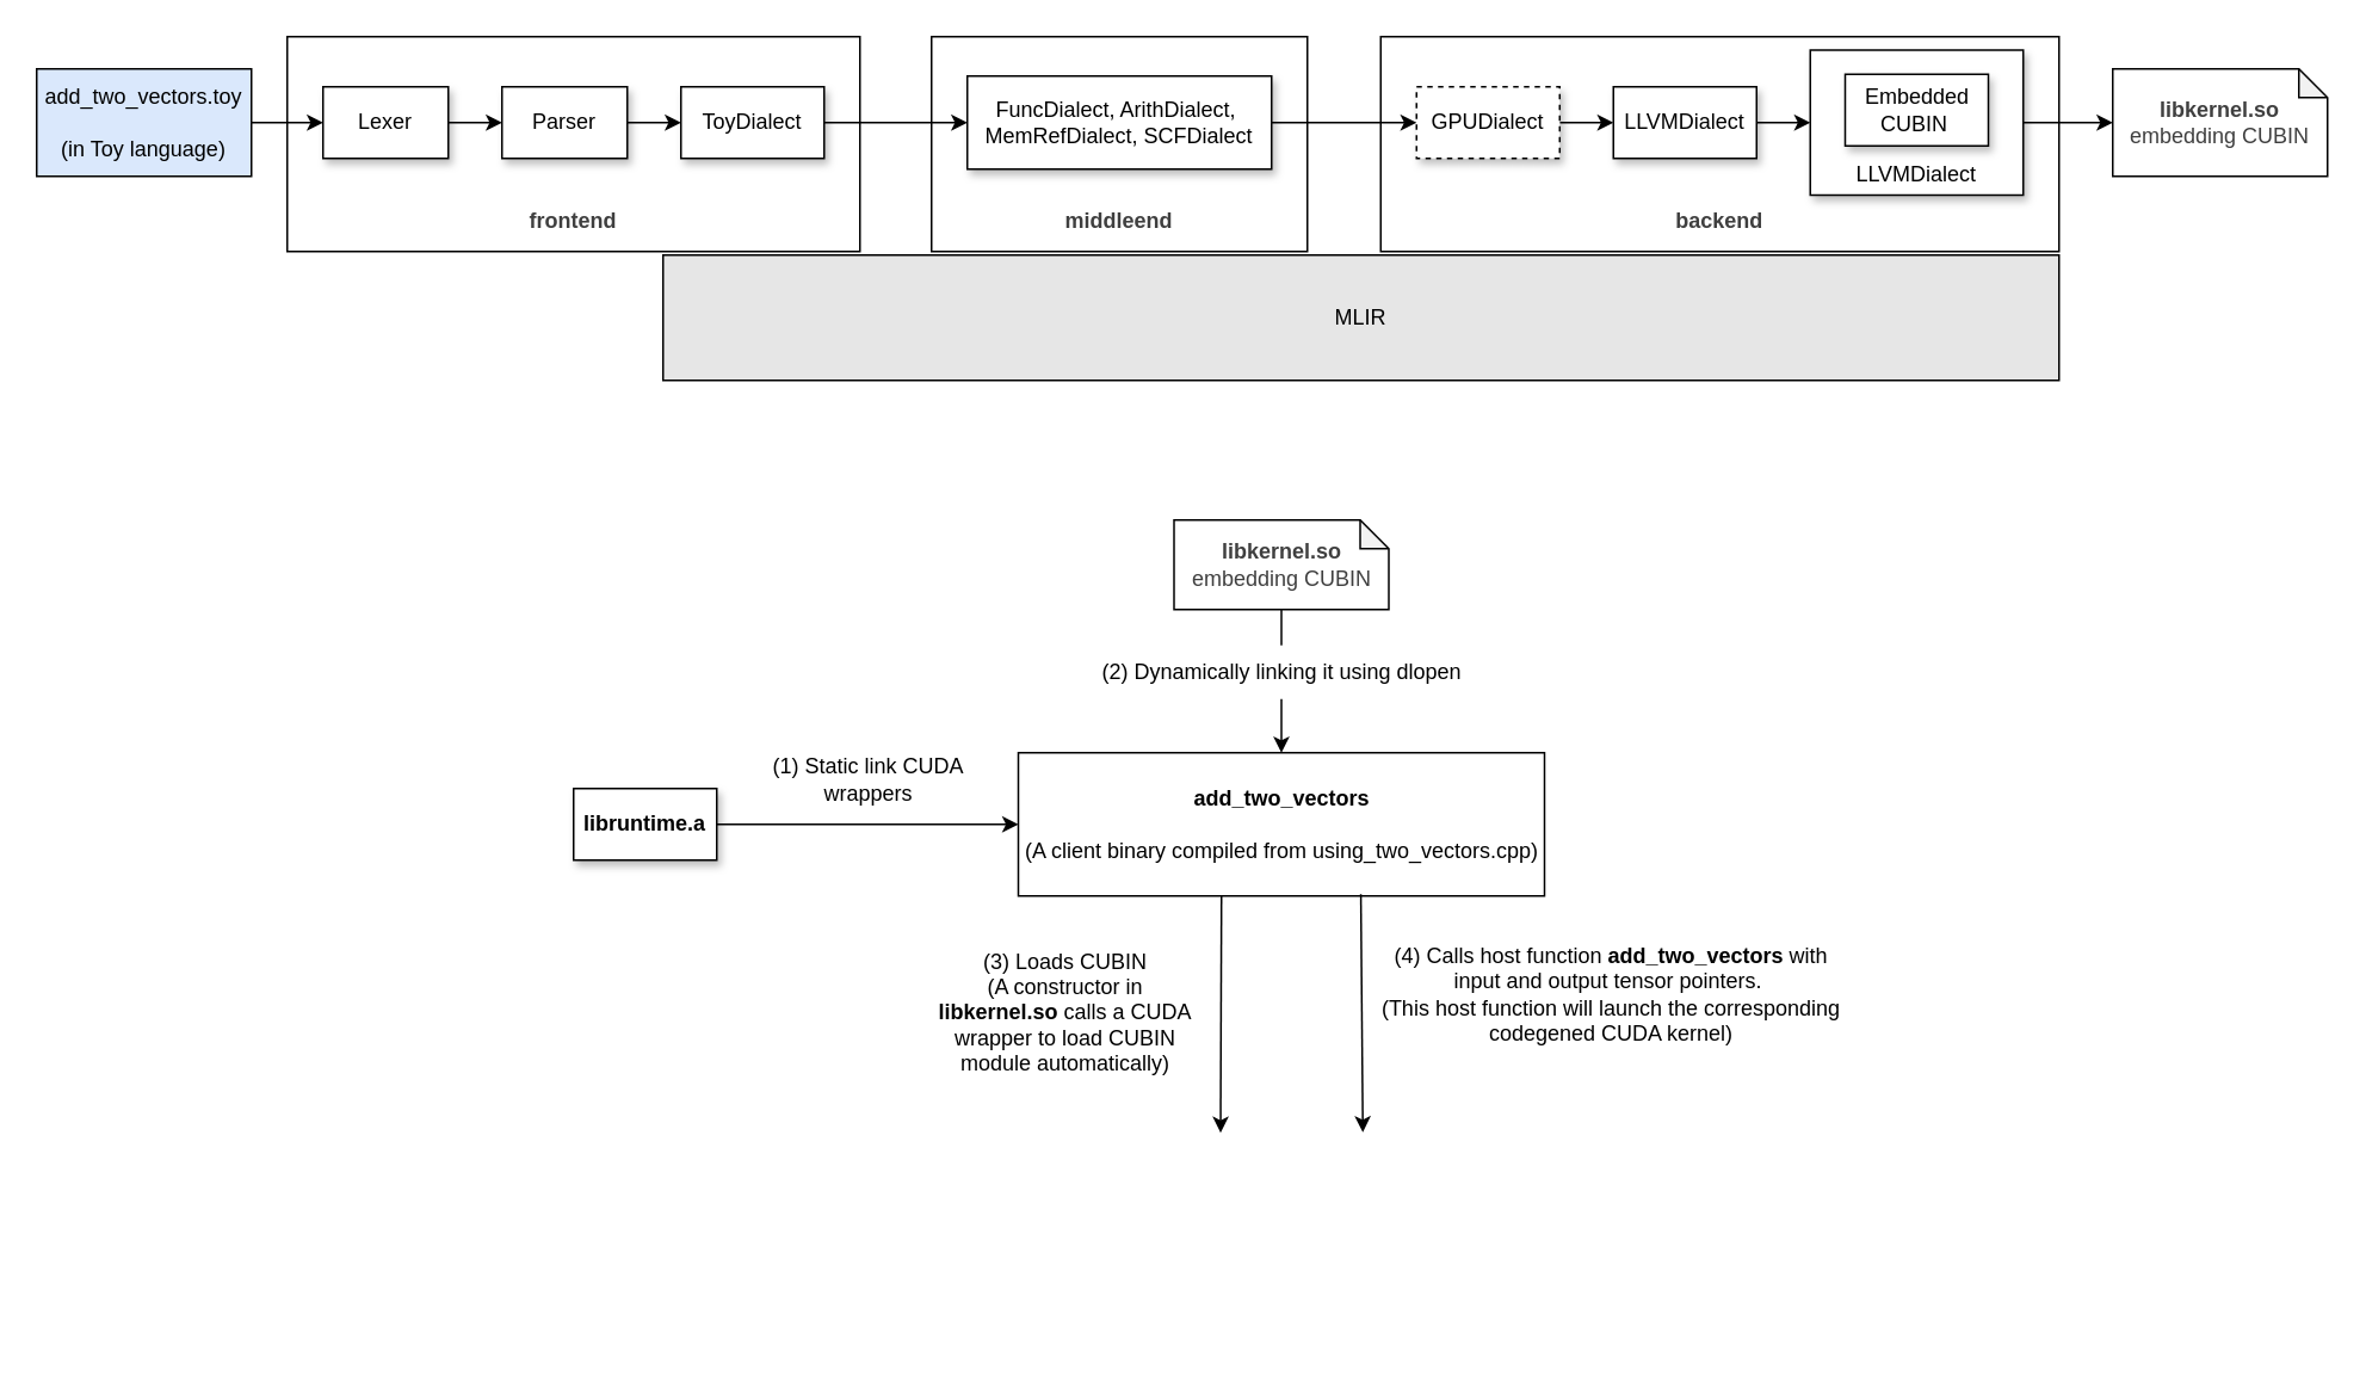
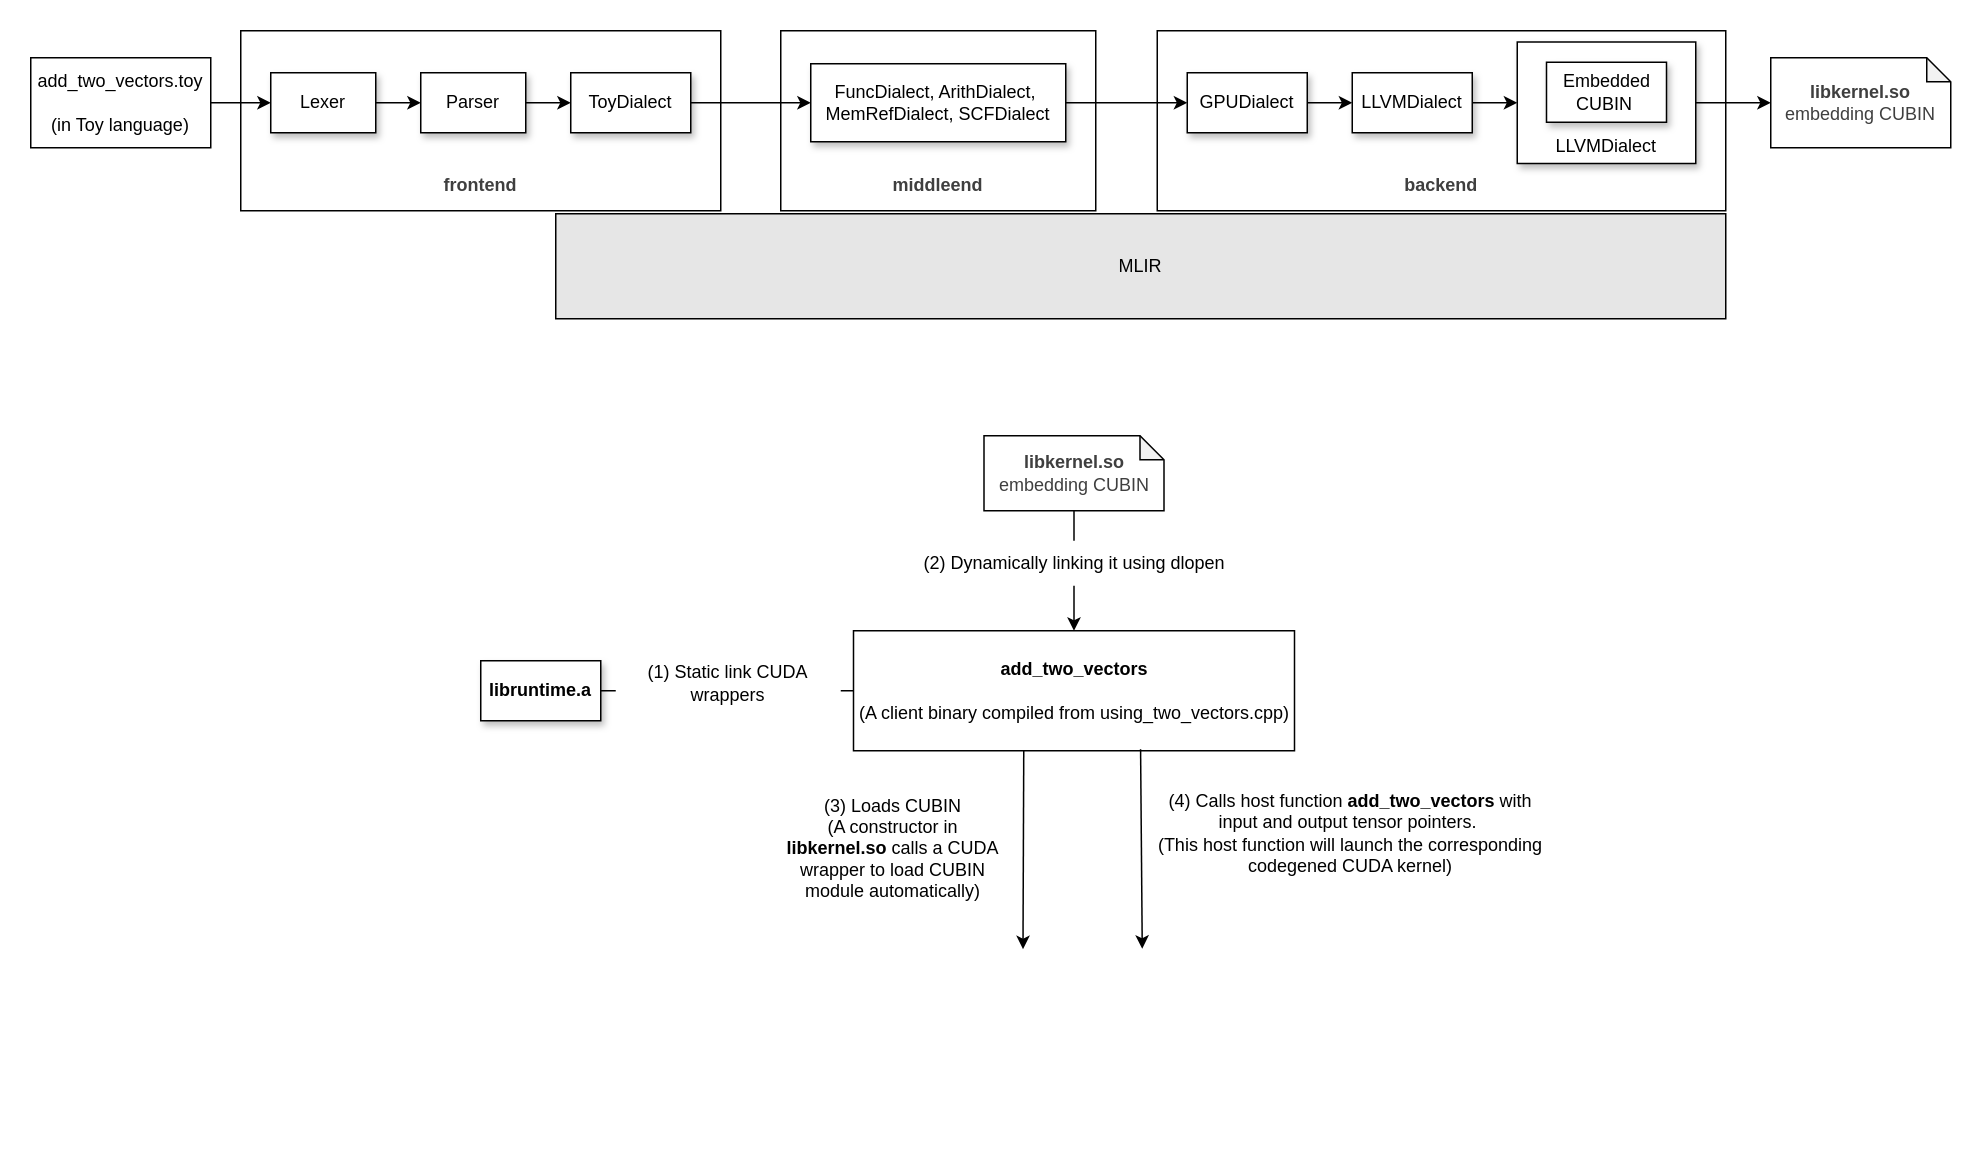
- <mxCell id="3" value="add_two_vectors.toy&lt;div&gt;&lt;br&gt;&lt;/div&gt;&lt;div&gt;(in Toy language)&lt;/div&gt;" style="whiteSpace=wrap;html=1;fillColor=#dae8fc;" parent="1" vertex="1"><mxGeometry x="20" y="38" width="120" height="60" as="geometry" /></mxCell>
+ <mxCell id="3" value="add_two_vectors.toy&lt;div&gt;&lt;br&gt;&lt;/div&gt;&lt;div&gt;(in Toy language)&lt;/div&gt;" style="whiteSpace=wrap;html=1;" parent="1" vertex="1"><mxGeometry x="20" y="38" width="120" height="60" as="geometry" /></mxCell>
- <mxCell id="17" value="GPUDialect" style="whiteSpace=wrap;html=1;shadow=1;dashed=1;" parent="1" vertex="1"><mxGeometry x="791" y="48" width="80" height="40" as="geometry" /></mxCell>
+ <mxCell id="17" value="GPUDialect" style="whiteSpace=wrap;html=1;shadow=1;" parent="1" vertex="1"><mxGeometry x="791" y="48" width="80" height="40" as="geometry" /></mxCell>
- <mxCell id="31" value="(1) Static link CUDA wrappers" style="text;strokeColor=none;align=center;fillColor=#FFFFFF;html=1;verticalAlign=middle;whiteSpace=wrap;rounded=0;" vertex="1" parent="1"><mxGeometry x="410" y="420" width="150" height="30" as="geometry" /></mxCell>
+ <mxCell id="31" value="(1) Static link CUDA wrappers" style="text;strokeColor=none;align=center;fillColor=#FFFFFF;html=1;verticalAlign=middle;whiteSpace=wrap;rounded=0;" vertex="1" parent="1"><mxGeometry x="410" y="440" width="150" height="30" as="geometry" /></mxCell>
- <mxCell id="29" style="edgeStyle=none;html=1;entryX=0;entryY=0.5;entryDx=0;entryDy=0;" edge="1" parent="1" source="30" target="24"><mxGeometry relative="1" as="geometry" /></mxCell>
+ <mxCell id="29" style="edgeStyle=none;html=1;entryX=0;entryY=0.5;entryDx=0;entryDy=0;endArrow=none;" edge="1" parent="1" source="30" target="24"><mxGeometry relative="1" as="geometry" /></mxCell>
